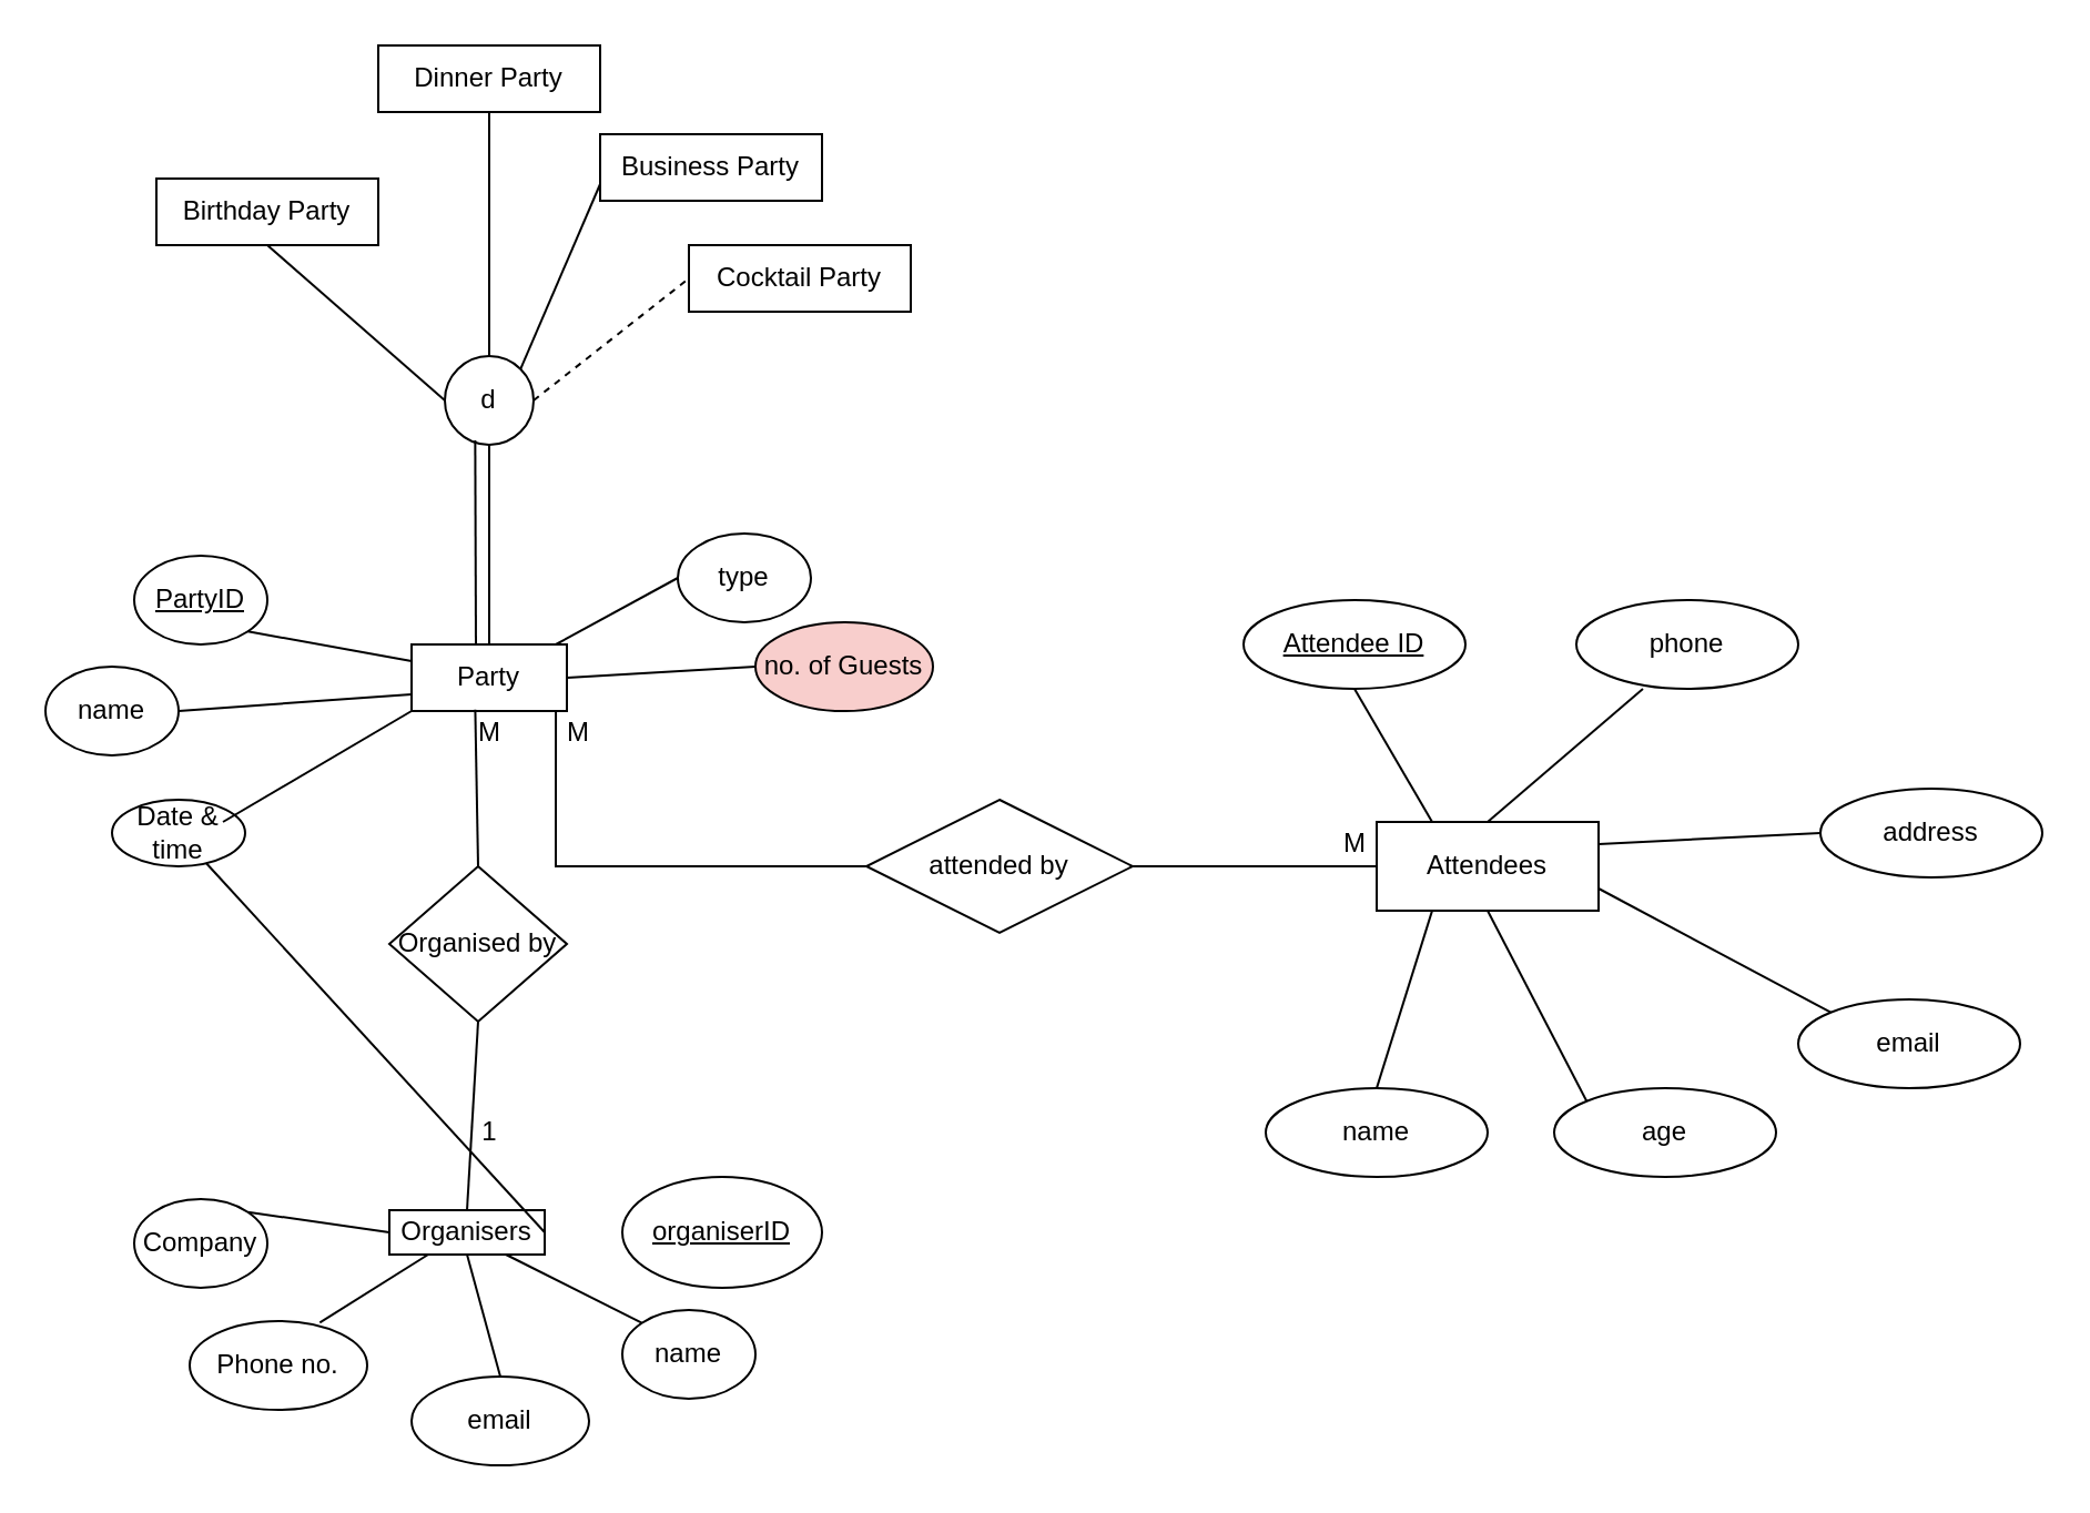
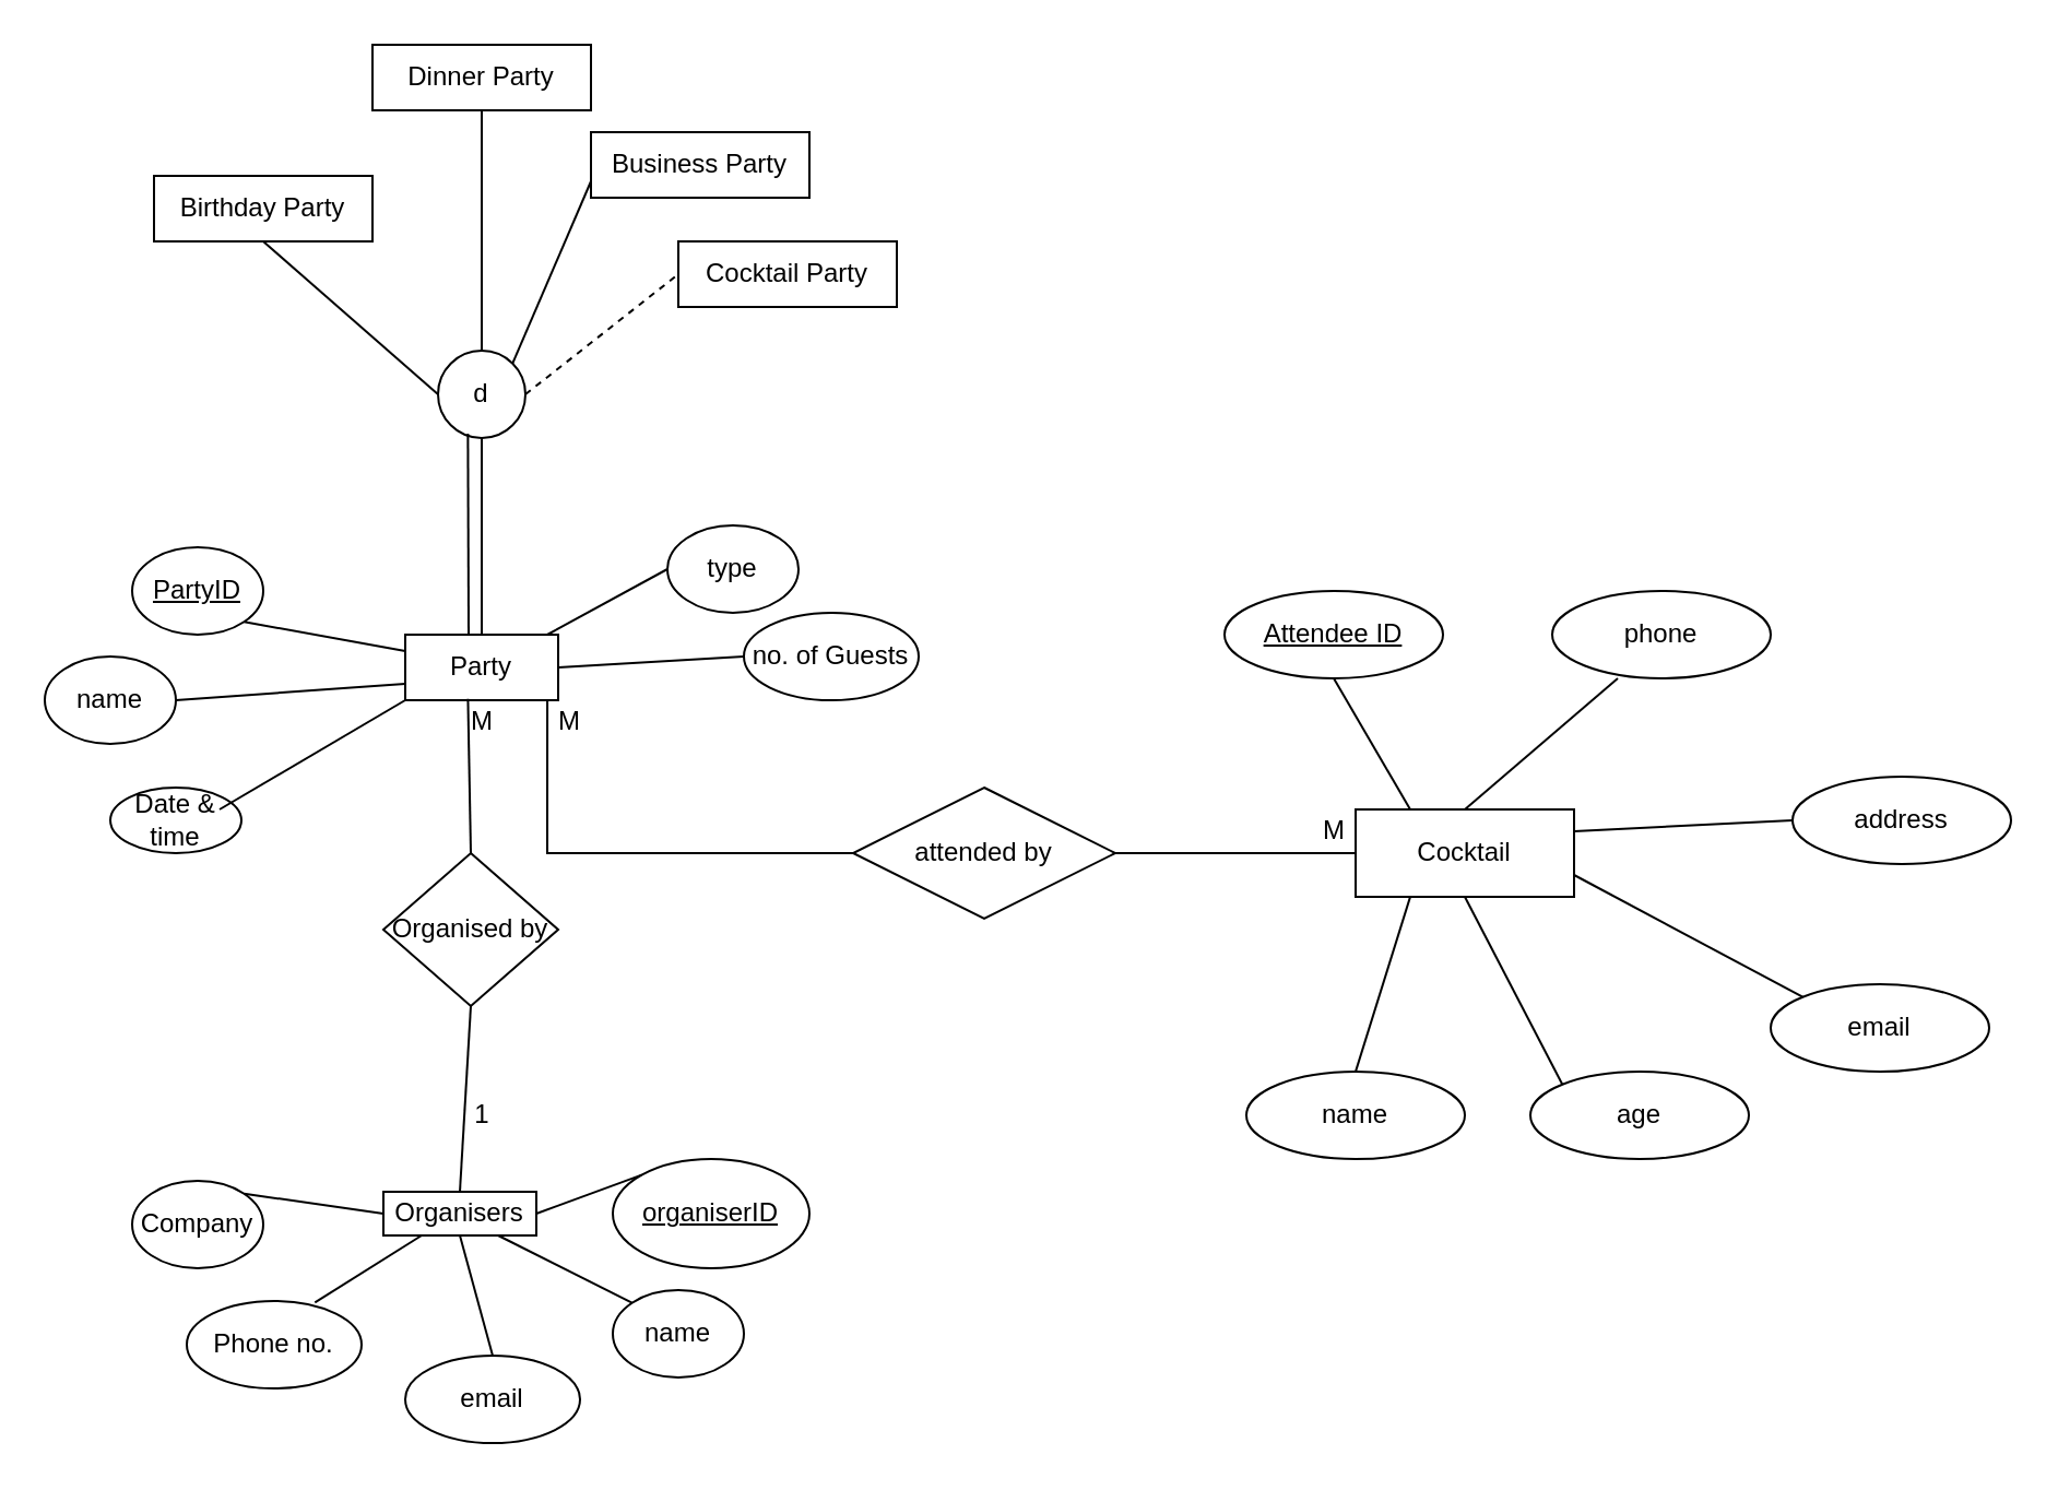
- <mxCell id="21" value="no. of Guests" style="ellipse;whiteSpace=wrap;html=1;fillColor=#f8cecc;" vertex="1" parent="1"><mxGeometry x="340" y="280" width="80" height="40" as="geometry" /></mxCell>
+ <mxCell id="21" value="no. of Guests" style="ellipse;whiteSpace=wrap;html=1;" vertex="1" parent="1"><mxGeometry x="340" y="280" width="80" height="40" as="geometry" /></mxCell>
- <mxCell id="43" value="Attendees" style="whiteSpace=wrap;html=1;align=center;" vertex="1" parent="1"><mxGeometry x="620" y="370" width="100" height="40" as="geometry" /></mxCell>
+ <mxCell id="43" value="Cocktail" style="whiteSpace=wrap;html=1;align=center;" vertex="1" parent="1"><mxGeometry x="620" y="370" width="100" height="40" as="geometry" /></mxCell>
- <mxCell id="39" value="" style="endArrow=none;html=1;rounded=0;exitX=1;exitY=0.5;exitDx=0;exitDy=0;" edge="1" parent="1" source="31" target="16"><mxGeometry relative="1" as="geometry"><mxPoint x="220" y="450" as="sourcePoint" /><mxPoint x="380" y="450" as="targetPoint" /></mxGeometry></mxCell>
+ <mxCell id="39" value="" style="endArrow=none;html=1;rounded=0;exitX=1;exitY=0.5;exitDx=0;exitDy=0;entryX=0;entryY=0;entryDx=0;entryDy=0;" edge="1" parent="1" source="31" target="30"><mxGeometry relative="1" as="geometry"><mxPoint x="220" y="450" as="sourcePoint" /><mxPoint x="380" y="450" as="targetPoint" /></mxGeometry></mxCell>
